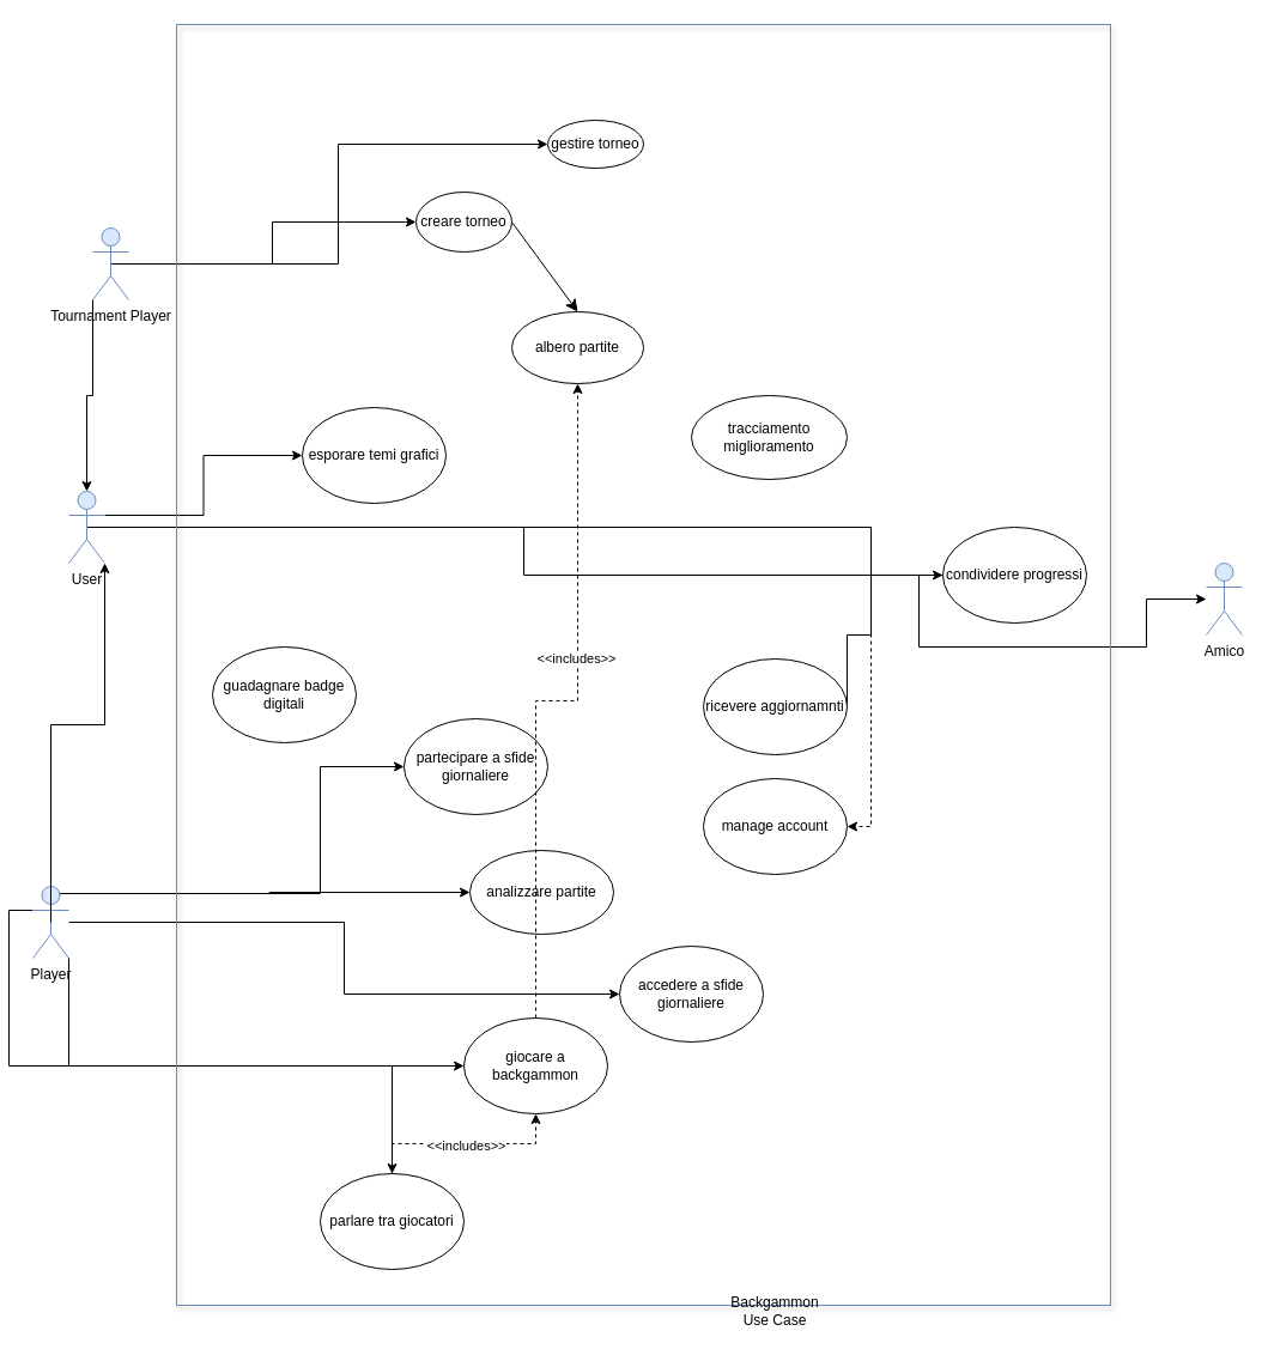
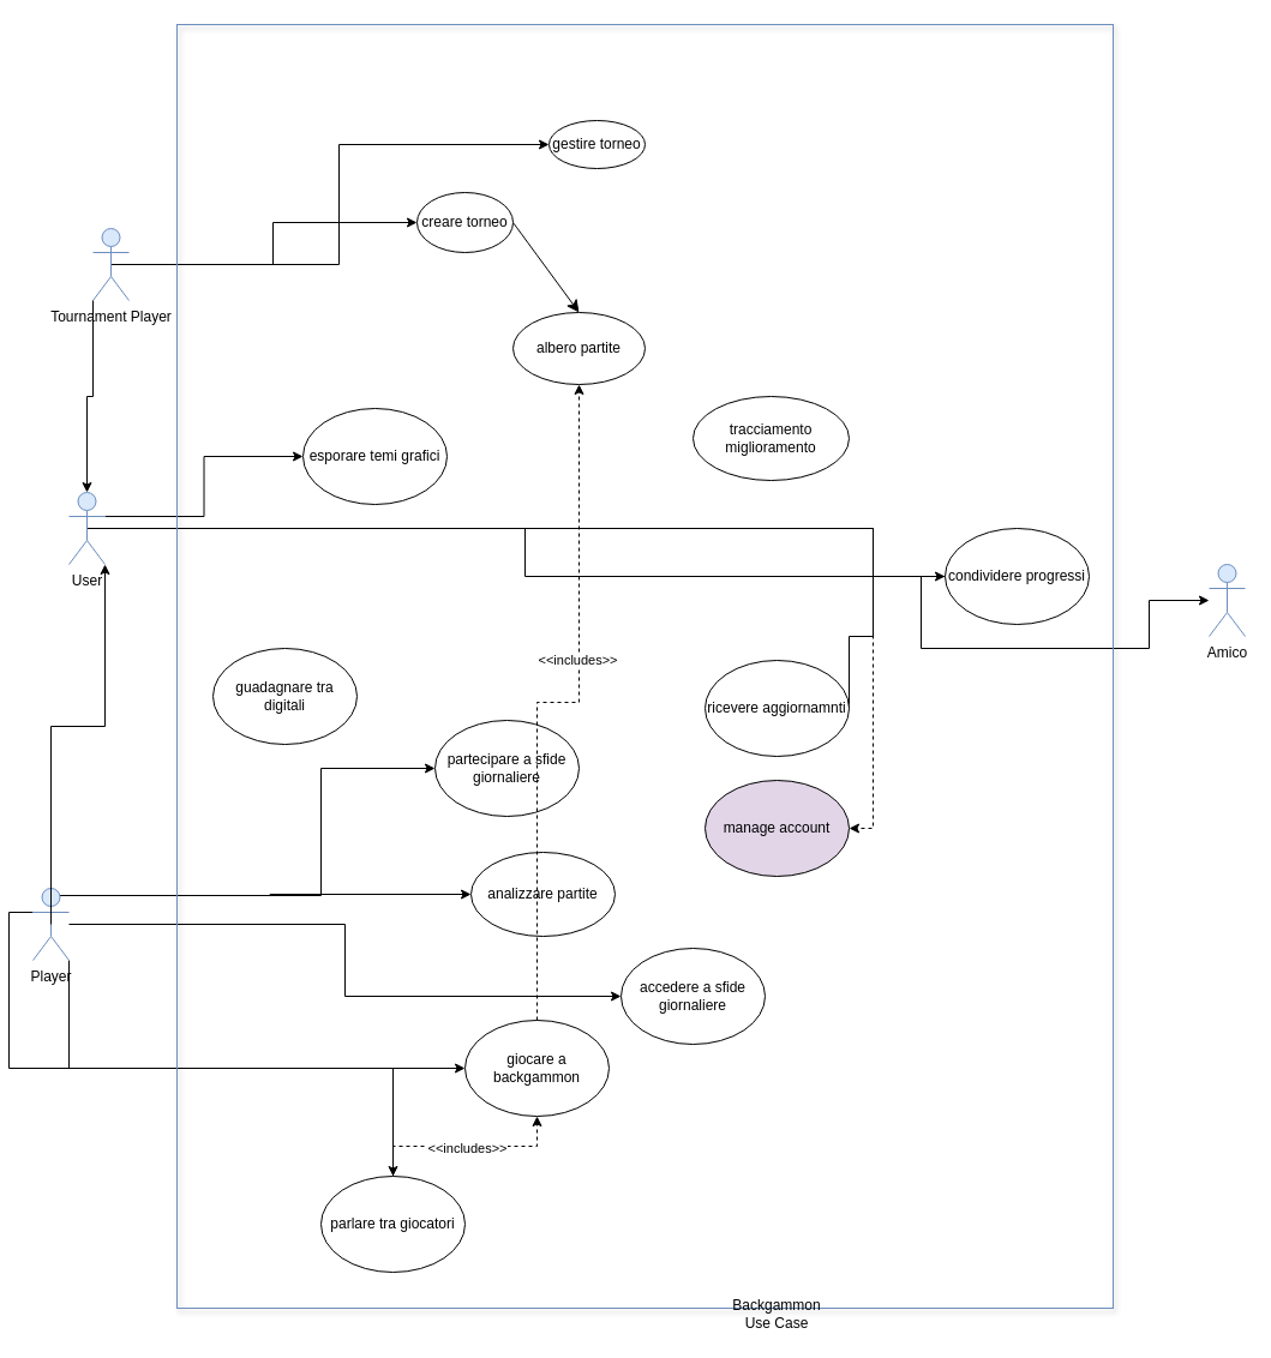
- <mxCell id="33" value="guadagnare badge digitali" style="ellipse;whiteSpace=wrap;html=1;" parent="1" vertex="1"><mxGeometry x="170" y="540" width="120" height="80" as="geometry" /></mxCell>
+ <mxCell id="33" value="guadagnare tra digitali" style="ellipse;whiteSpace=wrap;html=1;" parent="1" vertex="1"><mxGeometry x="170" y="540" width="120" height="80" as="geometry" /></mxCell>
- <mxCell id="30" value="partecipare a sfide giornaliere" style="ellipse;whiteSpace=wrap;html=1;" parent="1" vertex="1"><mxGeometry x="330" y="600" width="120" height="80" as="geometry" /></mxCell>
+ <mxCell id="30" value="partecipare a sfide giornaliere" style="ellipse;whiteSpace=wrap;html=1;" parent="1" vertex="1"><mxGeometry x="355" y="600" width="120" height="80" as="geometry" /></mxCell>
- <mxCell id="25" value="manage account" style="ellipse;whiteSpace=wrap;html=1;" parent="1" vertex="1"><mxGeometry x="580" y="650" width="120" height="80" as="geometry" /></mxCell>
+ <mxCell id="25" value="manage account" style="ellipse;whiteSpace=wrap;html=1;fillColor=#e1d5e7;" parent="1" vertex="1"><mxGeometry x="580" y="650" width="120" height="80" as="geometry" /></mxCell>
